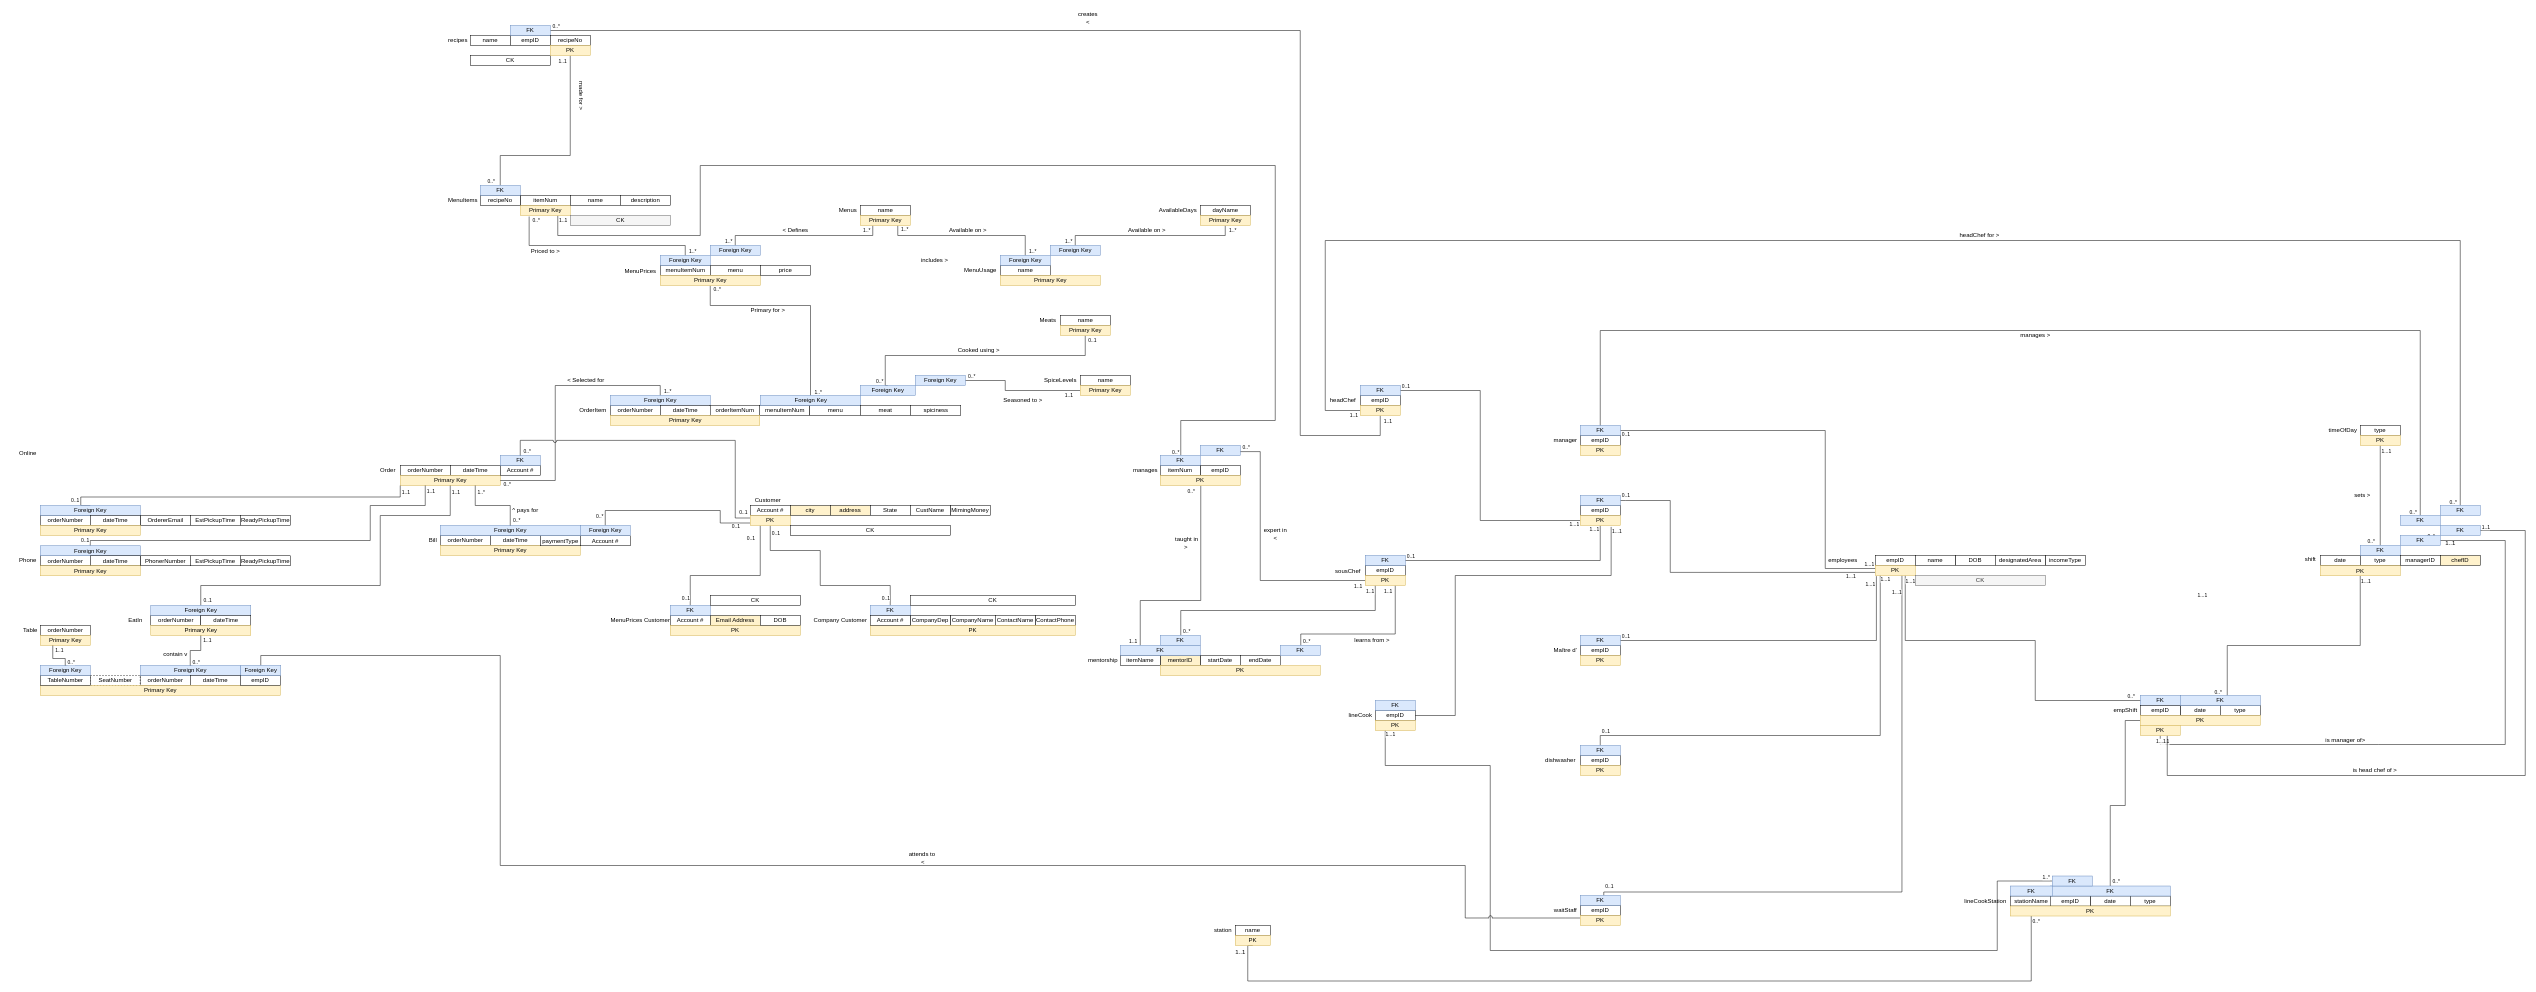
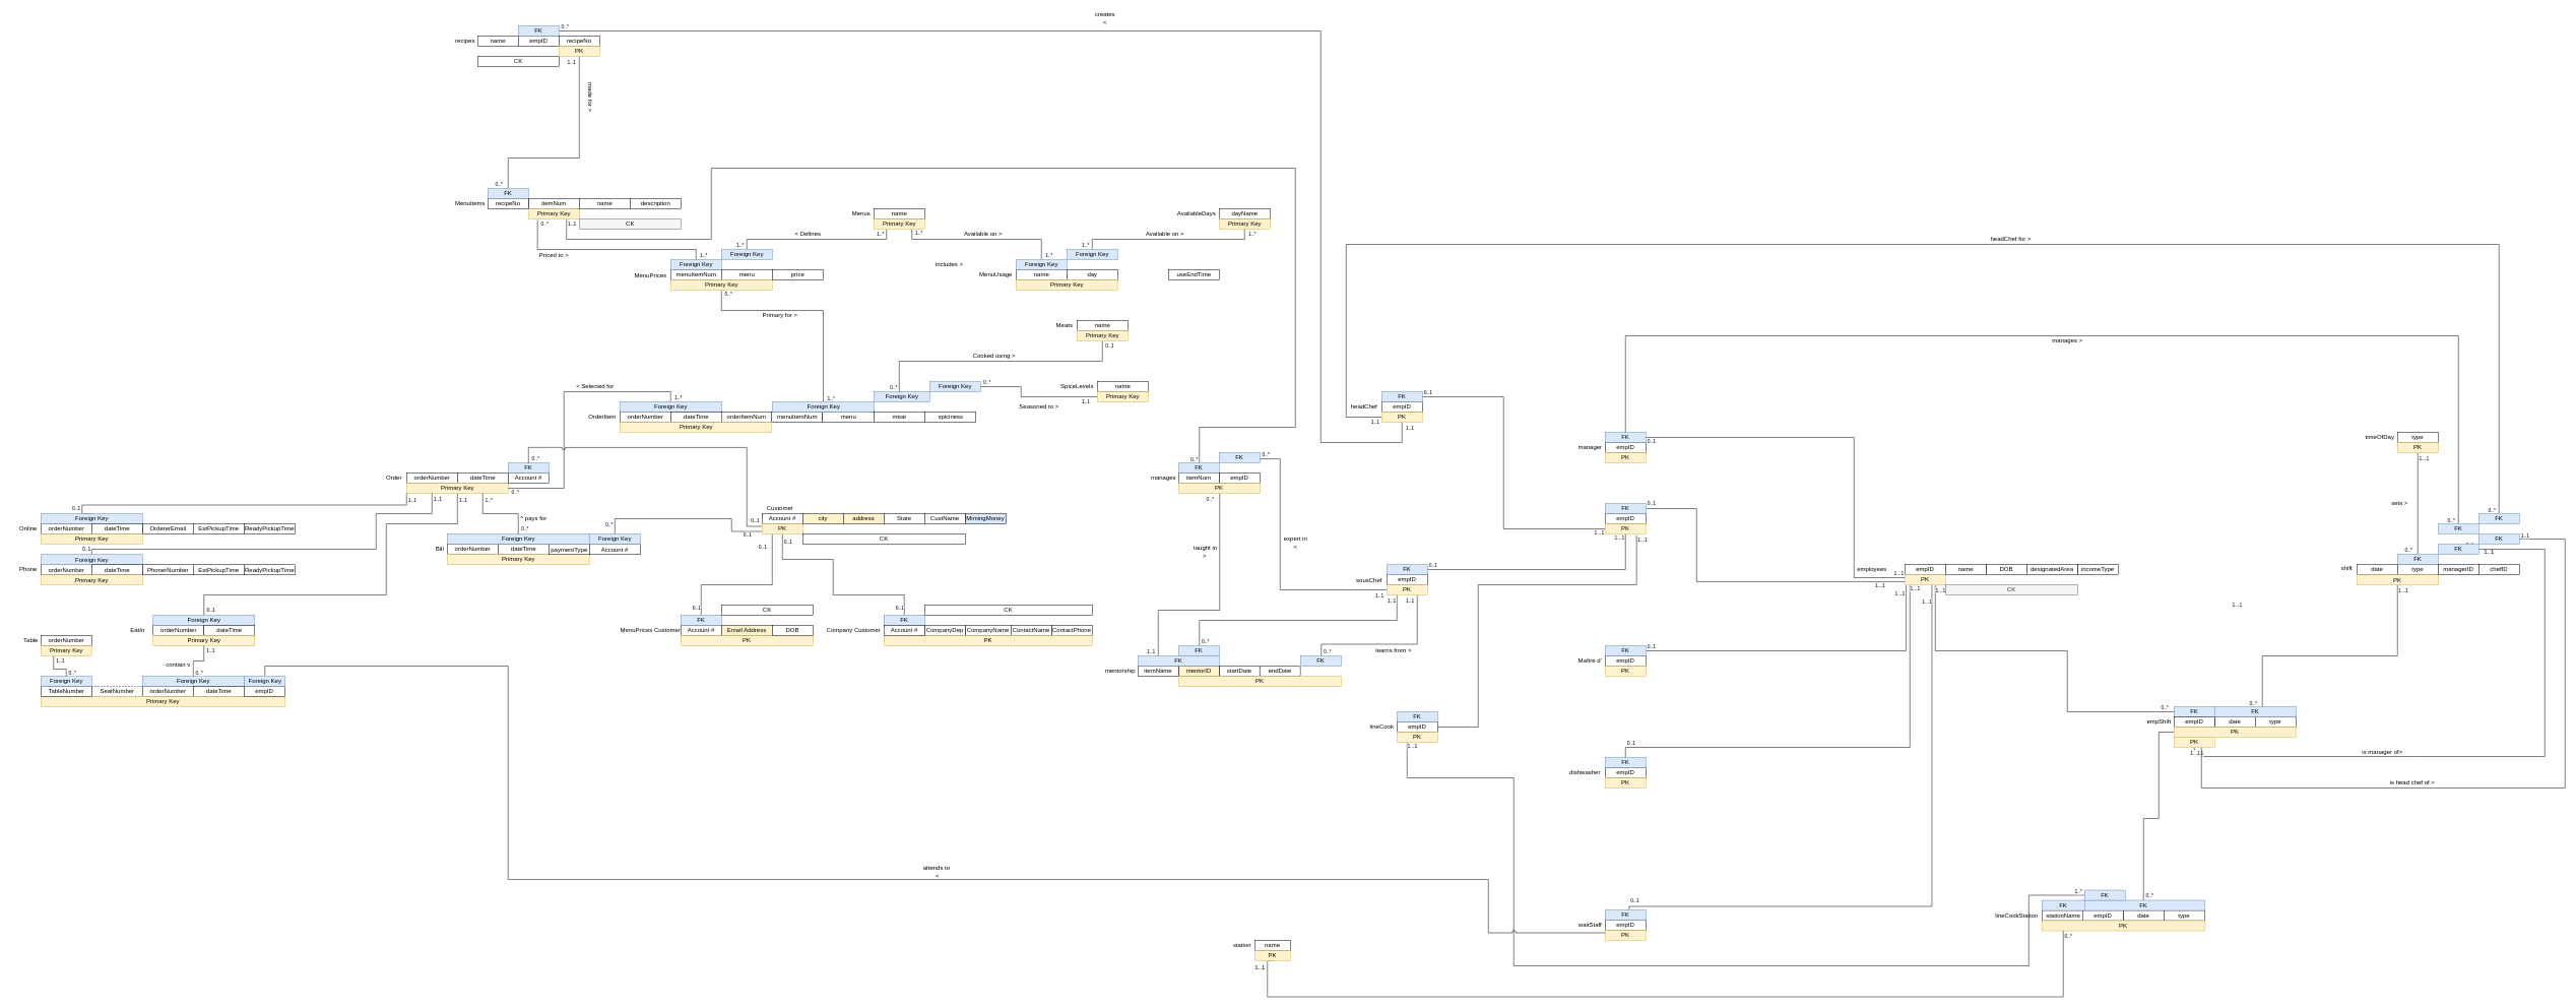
+ <mxCell id="289" value="day" style="html=1;" parent="287" vertex="1"><mxGeometry x="180" y="40" width="100" height="20" as="geometry" /></mxCell>
+ <mxCell id="292" value="useEndTime" style="html=1;" parent="287" vertex="1"><mxGeometry x="380" y="40" width="100" height="20" as="geometry" /></mxCell>
- <mxCell id="147" value="Online" style="text;html=1;align=center;verticalAlign=middle;resizable=0;points=[];autosize=1;" parent="1" vertex="1"><mxGeometry x="30" y="894.5" width="50" height="20" as="geometry" /></mxCell>
+ <mxCell id="147" value="Online" style="text;html=1;align=center;verticalAlign=middle;resizable=0;points=[];autosize=1;" parent="1" vertex="1"><mxGeometry x="30" y="1029.5" width="50" height="20" as="geometry" /></mxCell>
- <mxCell id="238" value="MimingMoney" style="rounded=0;whiteSpace=wrap;html=1;" parent="232" vertex="1"><mxGeometry x="400" width="80" height="20" as="geometry" /></mxCell>
+ <mxCell id="238" value="MimingMoney" style="rounded=0;whiteSpace=wrap;html=1;fillColor=#dae8fc;" parent="232" vertex="1"><mxGeometry x="400" width="80" height="20" as="geometry" /></mxCell>
- <mxCell id="384" value="chefID" style="rounded=0;whiteSpace=wrap;html=1;fillColor=#fff2cc;" parent="377" vertex="1"><mxGeometry x="280" y="100" width="80" height="20" as="geometry" /></mxCell>
+ <mxCell id="384" value="chefID" style="rounded=0;whiteSpace=wrap;html=1;" parent="377" vertex="1"><mxGeometry x="280" y="100" width="80" height="20" as="geometry" /></mxCell>
- <mxCell id="309" value="endDate" style="rounded=0;whiteSpace=wrap;html=1;" parent="306" vertex="1"><mxGeometry x="310" y="40" width="80" height="20" as="geometry" /></mxCell>
+ <mxCell id="309" value="endDate" style="whiteSpace=wrap;html=1;rounded=1;" parent="306" vertex="1"><mxGeometry x="310" y="40" width="80" height="20" as="geometry" /></mxCell>
